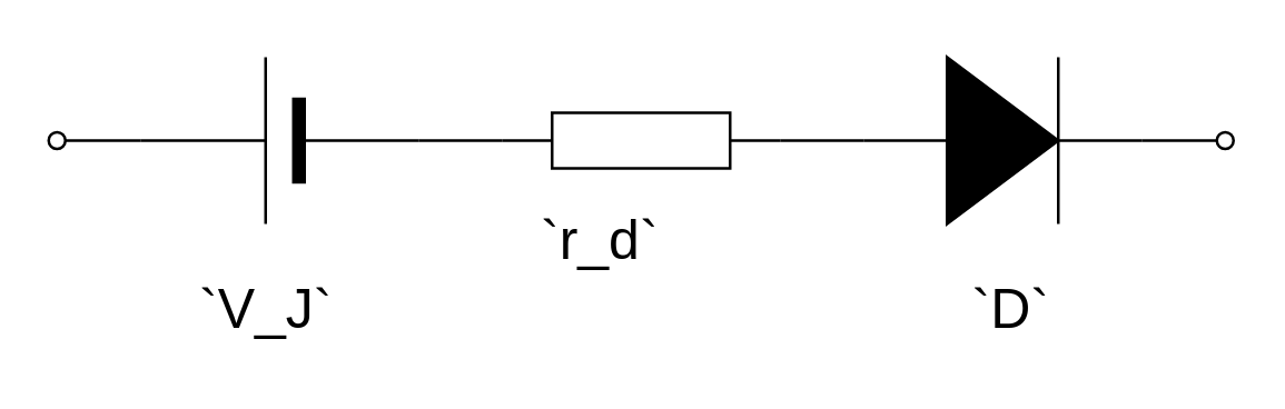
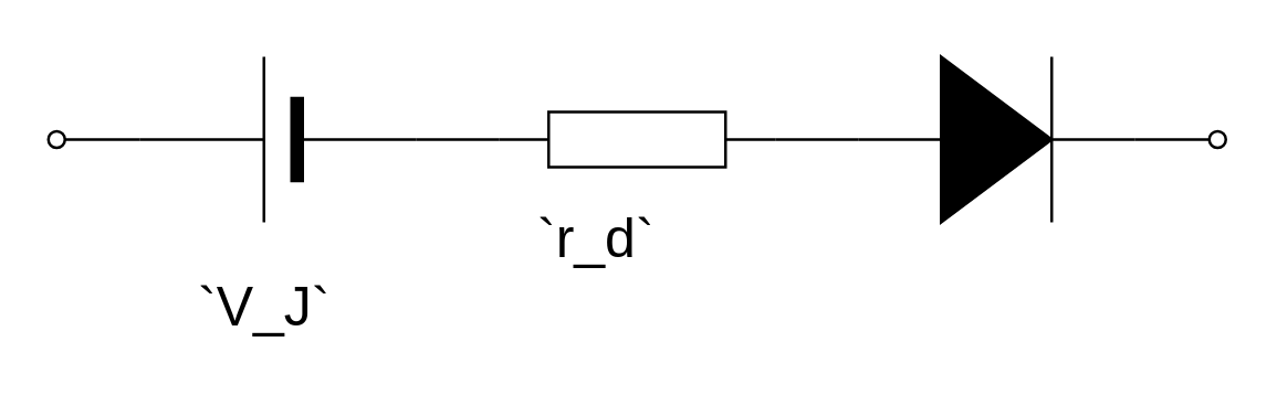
- <mxCell id="7" value="&amp;nbsp;`D`" style="text;html=1;align=center;verticalAlign=middle;resizable=0;points=[];autosize=1;strokeColor=none;fillColor=none;fontSize=20;" vertex="1" parent="1"><mxGeometry x="335" y="95" width="50" height="30" as="geometry" /></mxCell>
